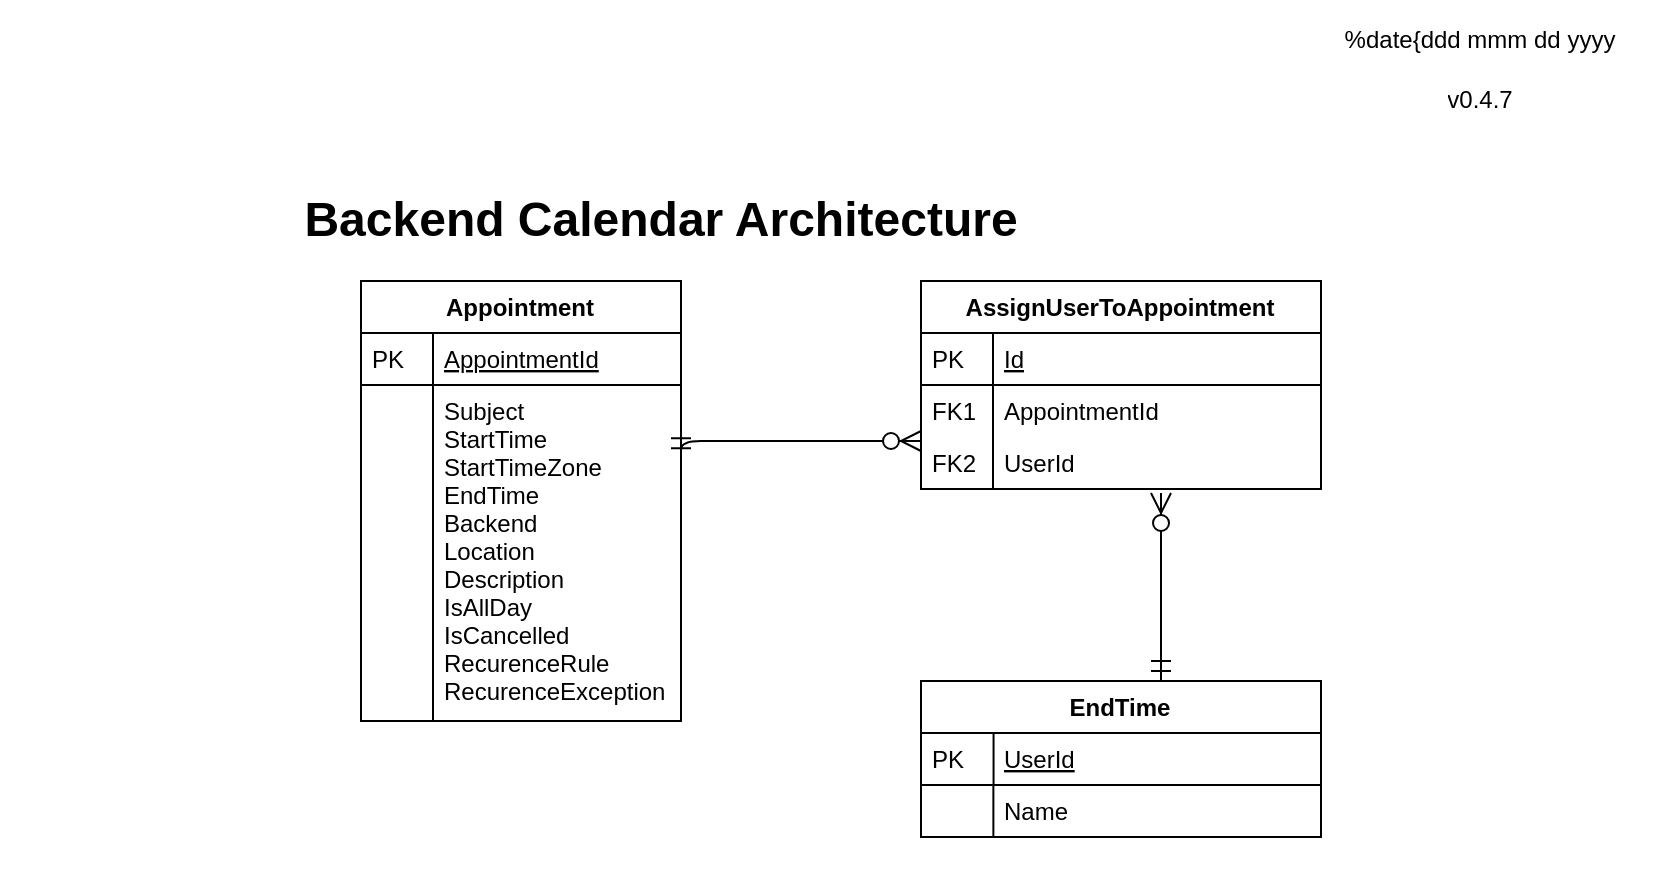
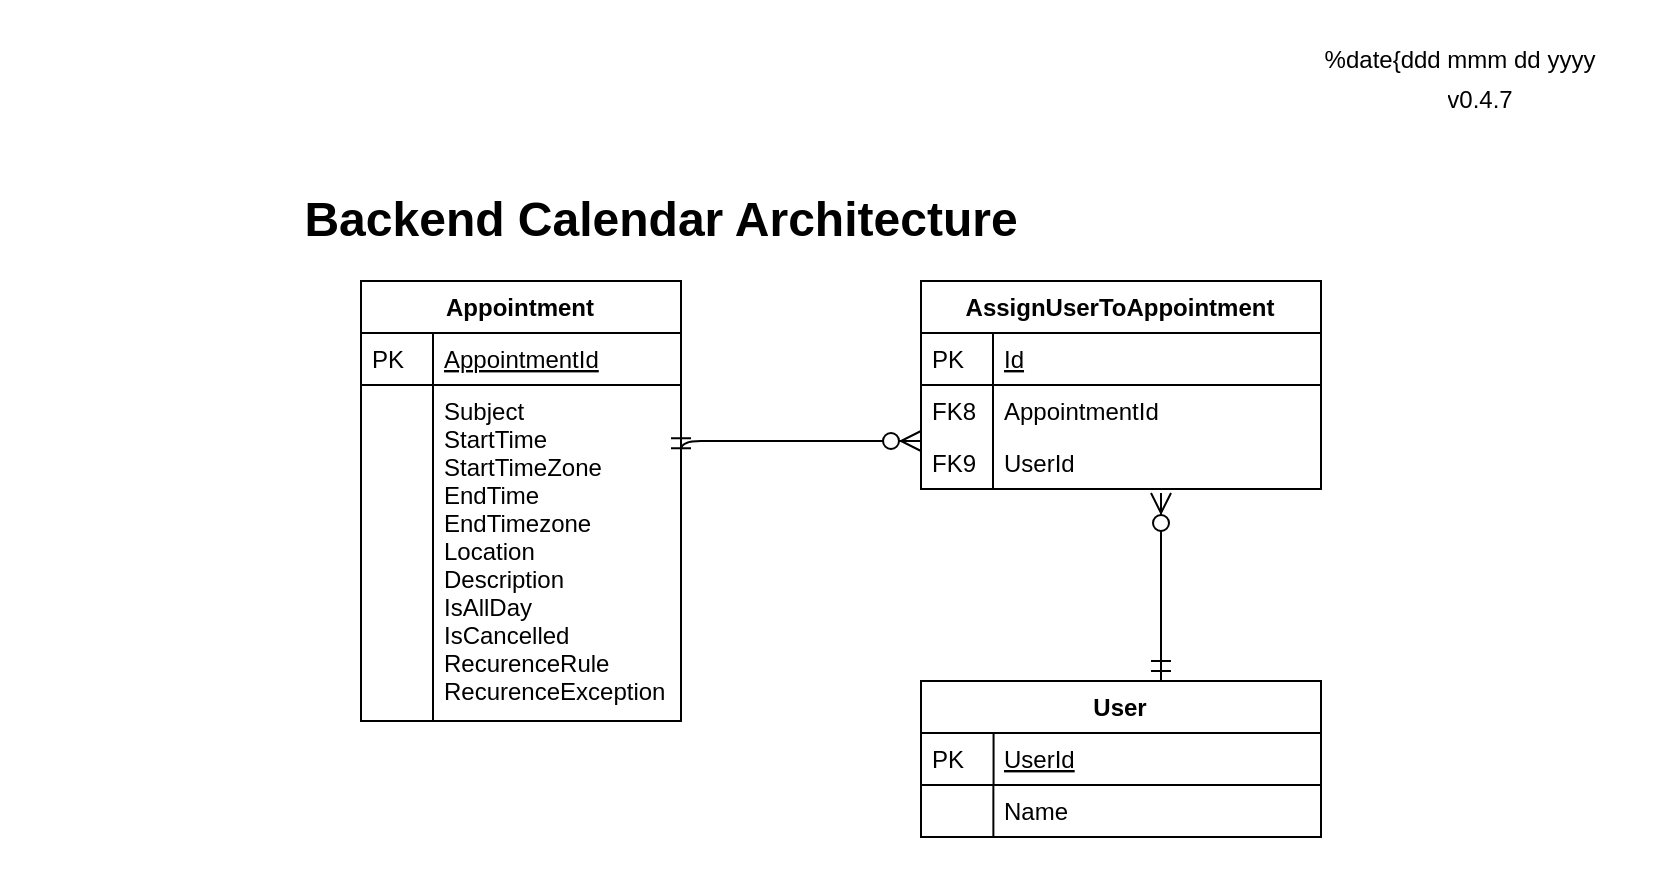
- <mxCell id="8" value="%date{ddd mmm dd yyyy HH:MM:ss}%" style="text;html=1;strokeColor=none;fillColor=none;align=center;verticalAlign=middle;whiteSpace=wrap;overflow=hidden;" parent="1" vertex="1"><mxGeometry x="660" y="10" width="160" height="20" as="geometry" /></mxCell>
+ <mxCell id="8" value="%date{ddd mmm dd yyyy HH:MM:ss}%" style="text;html=1;strokeColor=none;fillColor=none;align=center;verticalAlign=middle;whiteSpace=wrap;overflow=hidden;" parent="1" vertex="1"><mxGeometry x="650" width="160" height="20" as="geometry" y="20" /></mxCell>
- <mxCell id="5" value="Subject&#10;StartTime&#10;StartTimeZone&#10;EndTime&#10;Backend&#10;Location&#10;Description&#10;IsAllDay&#10;IsCancelled&#10;RecurenceRule&#10;RecurenceException" style="shape=partialRectangle;top=0;left=0;right=0;bottom=0;align=left;verticalAlign=top;fillColor=none;spacingLeft=40;spacingRight=4;overflow=hidden;rotatable=0;points=[[0,0.5],[1,0.5]];portConstraint=eastwest;dropTarget=0;rounded=0;shadow=0;strokeWidth=1;" parent="2" vertex="1"><mxGeometry y="52" width="160" height="168" as="geometry" /></mxCell>
+ <mxCell id="5" value="Subject&#10;StartTime&#10;StartTimeZone&#10;EndTime&#10;EndTimezone&#10;Location&#10;Description&#10;IsAllDay&#10;IsCancelled&#10;RecurenceRule&#10;RecurenceException" style="shape=partialRectangle;top=0;left=0;right=0;bottom=0;align=left;verticalAlign=top;fillColor=none;spacingLeft=40;spacingRight=4;overflow=hidden;rotatable=0;points=[[0,0.5],[1,0.5]];portConstraint=eastwest;dropTarget=0;rounded=0;shadow=0;strokeWidth=1;" parent="2" vertex="1"><mxGeometry y="52" width="160" height="168" as="geometry" /></mxCell>
- <mxCell id="14" value="FK1" style="shape=partialRectangle;top=0;left=0;bottom=0;fillColor=none;align=left;verticalAlign=top;spacingLeft=4;spacingRight=4;overflow=hidden;rotatable=0;points=[];portConstraint=eastwest;part=1;" parent="13" vertex="1" connectable="0"><mxGeometry width="36" height="26" as="geometry" /></mxCell>
+ <mxCell id="14" value="FK8" style="shape=partialRectangle;top=0;left=0;bottom=0;fillColor=none;align=left;verticalAlign=top;spacingLeft=4;spacingRight=4;overflow=hidden;rotatable=0;points=[];portConstraint=eastwest;part=1;" parent="13" vertex="1" connectable="0"><mxGeometry width="36" height="26" as="geometry" /></mxCell>
- <mxCell id="16" value="FK2" style="shape=partialRectangle;top=0;left=0;bottom=0;fillColor=none;align=left;verticalAlign=top;spacingLeft=4;spacingRight=4;overflow=hidden;rotatable=0;points=[];portConstraint=eastwest;part=1;" parent="15" vertex="1" connectable="0"><mxGeometry width="36" height="26" as="geometry" /></mxCell>
+ <mxCell id="16" value="FK9" style="shape=partialRectangle;top=0;left=0;bottom=0;fillColor=none;align=left;verticalAlign=top;spacingLeft=4;spacingRight=4;overflow=hidden;rotatable=0;points=[];portConstraint=eastwest;part=1;" parent="15" vertex="1" connectable="0"><mxGeometry width="36" height="26" as="geometry" /></mxCell>
- <mxCell id="18" value="EndTime" style="swimlane;fontStyle=1;childLayout=stackLayout;horizontal=1;startSize=26;horizontalStack=0;resizeParent=1;resizeLast=0;collapsible=1;marginBottom=0;rounded=0;shadow=0;strokeWidth=1;" parent="1" vertex="1"><mxGeometry x="460" y="340" width="200" height="78" as="geometry"><mxRectangle x="20" y="80" width="160" height="26" as="alternateBounds" /></mxGeometry></mxCell>
+ <mxCell id="18" value="User" style="swimlane;fontStyle=1;childLayout=stackLayout;horizontal=1;startSize=26;horizontalStack=0;resizeParent=1;resizeLast=0;collapsible=1;marginBottom=0;rounded=0;shadow=0;strokeWidth=1;" parent="1" vertex="1"><mxGeometry x="460" y="340" width="200" height="78" as="geometry"><mxRectangle x="20" y="80" width="160" height="26" as="alternateBounds" /></mxGeometry></mxCell>
